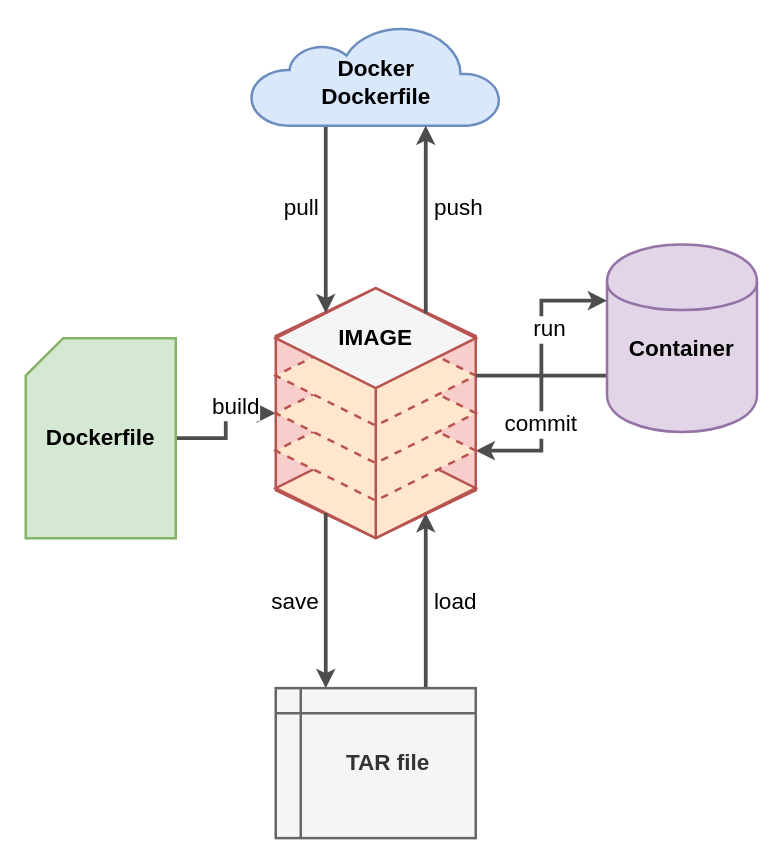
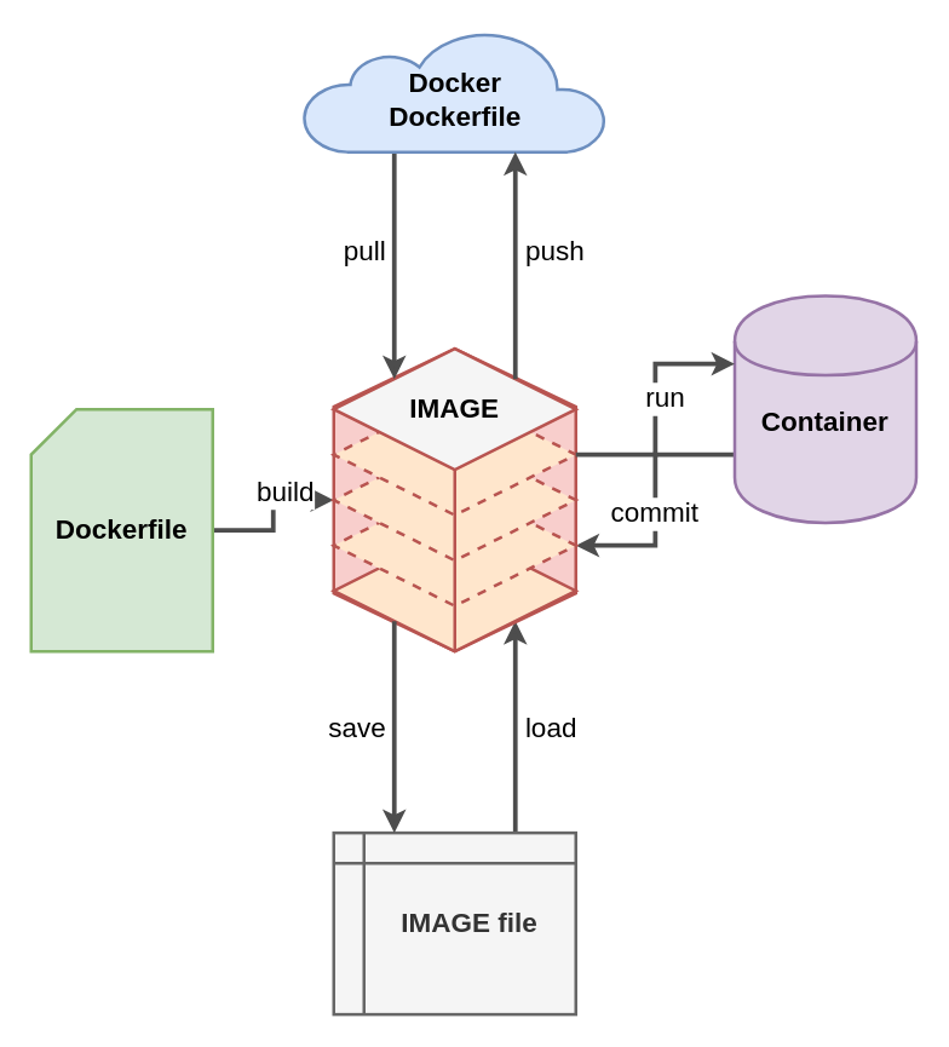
- <mxCell id="10" value="&lt;b&gt;&lt;font style=&quot;font-size: 18px&quot;&gt;&amp;nbsp; &amp;nbsp; TAR file&lt;/font&gt;&lt;/b&gt;" style="shape=internalStorage;whiteSpace=wrap;html=1;backgroundOutline=1;fillColor=#f5f5f5;strokeColor=#666666;fontColor=#333333;strokeWidth=2;" parent="1" vertex="1"><mxGeometry x="220" y="550" width="160" height="120" as="geometry" /></mxCell>
+ <mxCell id="10" value="&lt;b&gt;&lt;font style=&quot;font-size: 18px&quot;&gt;&amp;nbsp; &amp;nbsp; IMAGE file&lt;/font&gt;&lt;/b&gt;" style="shape=internalStorage;whiteSpace=wrap;html=1;backgroundOutline=1;fillColor=#f5f5f5;strokeColor=#666666;fontColor=#333333;strokeWidth=2;" parent="1" vertex="1"><mxGeometry x="220" y="550" width="160" height="120" as="geometry" /></mxCell>
